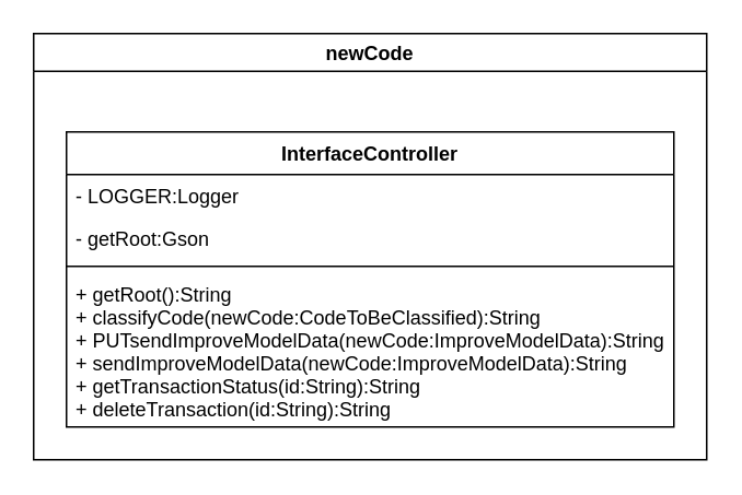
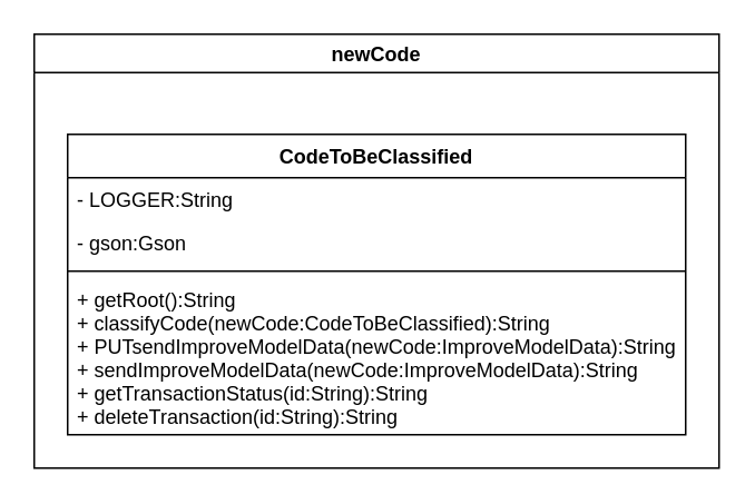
- <mxCell id="2" value="InterfaceController" style="swimlane;fontStyle=1;align=center;verticalAlign=top;childLayout=stackLayout;horizontal=1;startSize=26;horizontalStack=0;resizeParent=1;resizeParentMax=0;resizeLast=0;collapsible=1;marginBottom=0;" vertex="1" parent="1"><mxGeometry x="40" y="80" width="370" height="180" as="geometry" /></mxCell>
+ <mxCell id="2" value="CodeToBeClassified" style="swimlane;fontStyle=1;align=center;verticalAlign=top;childLayout=stackLayout;horizontal=1;startSize=26;horizontalStack=0;resizeParent=1;resizeParentMax=0;resizeLast=0;collapsible=1;marginBottom=0;" vertex="1" parent="1"><mxGeometry x="40" y="80" width="370" height="180" as="geometry" /></mxCell>
- <mxCell id="3" value="- LOGGER:Logger" style="text;strokeColor=none;fillColor=none;align=left;verticalAlign=top;spacingLeft=4;spacingRight=4;overflow=hidden;rotatable=0;points=[[0,0.5],[1,0.5]];portConstraint=eastwest;" vertex="1" parent="2"><mxGeometry y="26" width="370" height="26" as="geometry" /></mxCell>
+ <mxCell id="3" value="- LOGGER:String" style="text;strokeColor=none;fillColor=none;align=left;verticalAlign=top;spacingLeft=4;spacingRight=4;overflow=hidden;rotatable=0;points=[[0,0.5],[1,0.5]];portConstraint=eastwest;" vertex="1" parent="2"><mxGeometry y="26" width="370" height="26" as="geometry" /></mxCell>
- <mxCell id="4" value="- getRoot:Gson" style="text;strokeColor=none;fillColor=none;align=left;verticalAlign=top;spacingLeft=4;spacingRight=4;overflow=hidden;rotatable=0;points=[[0,0.5],[1,0.5]];portConstraint=eastwest;" vertex="1" parent="2"><mxGeometry y="52" width="370" height="26" as="geometry" /></mxCell>
+ <mxCell id="4" value="- gson:Gson" style="text;strokeColor=none;fillColor=none;align=left;verticalAlign=top;spacingLeft=4;spacingRight=4;overflow=hidden;rotatable=0;points=[[0,0.5],[1,0.5]];portConstraint=eastwest;" vertex="1" parent="2"><mxGeometry y="52" width="370" height="26" as="geometry" /></mxCell>
